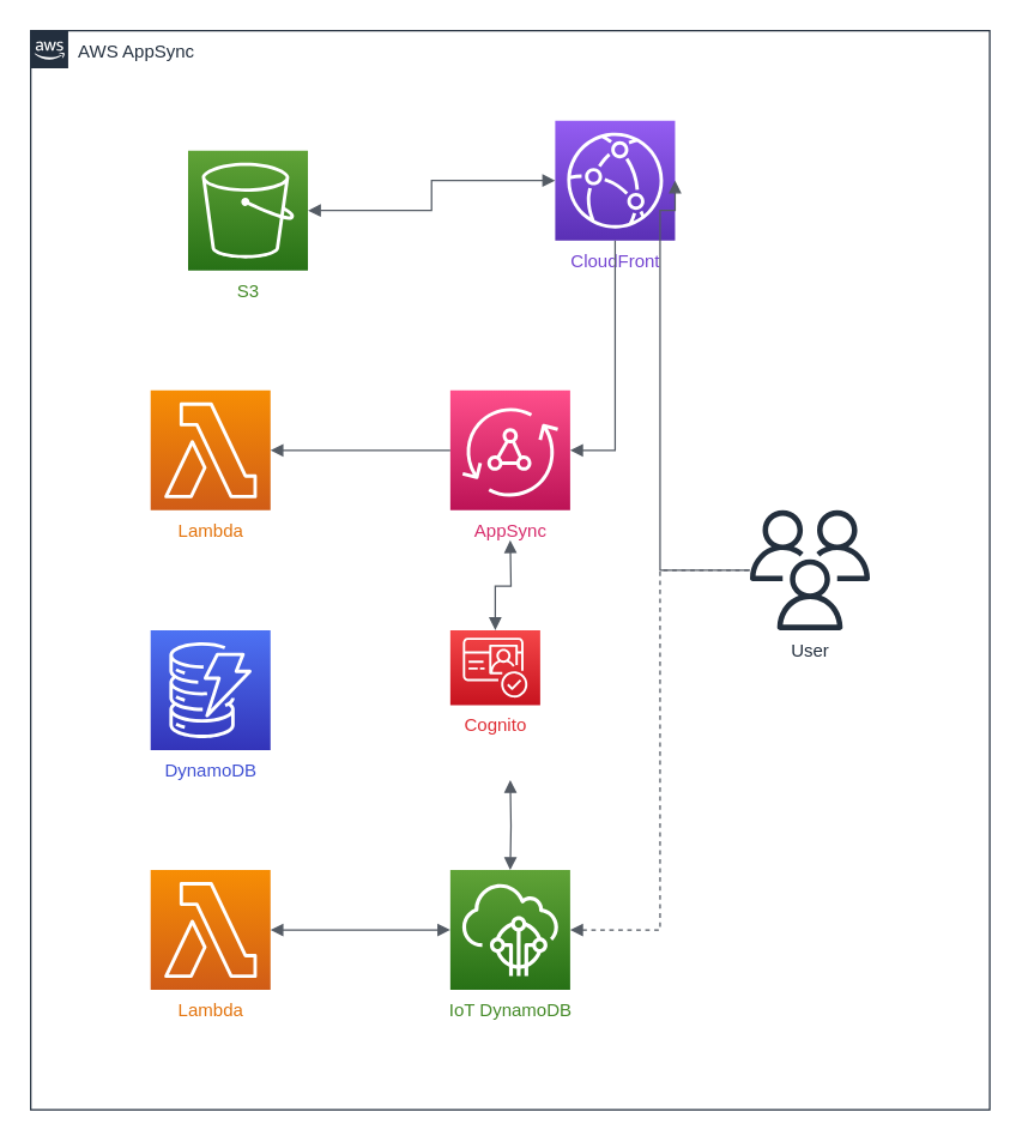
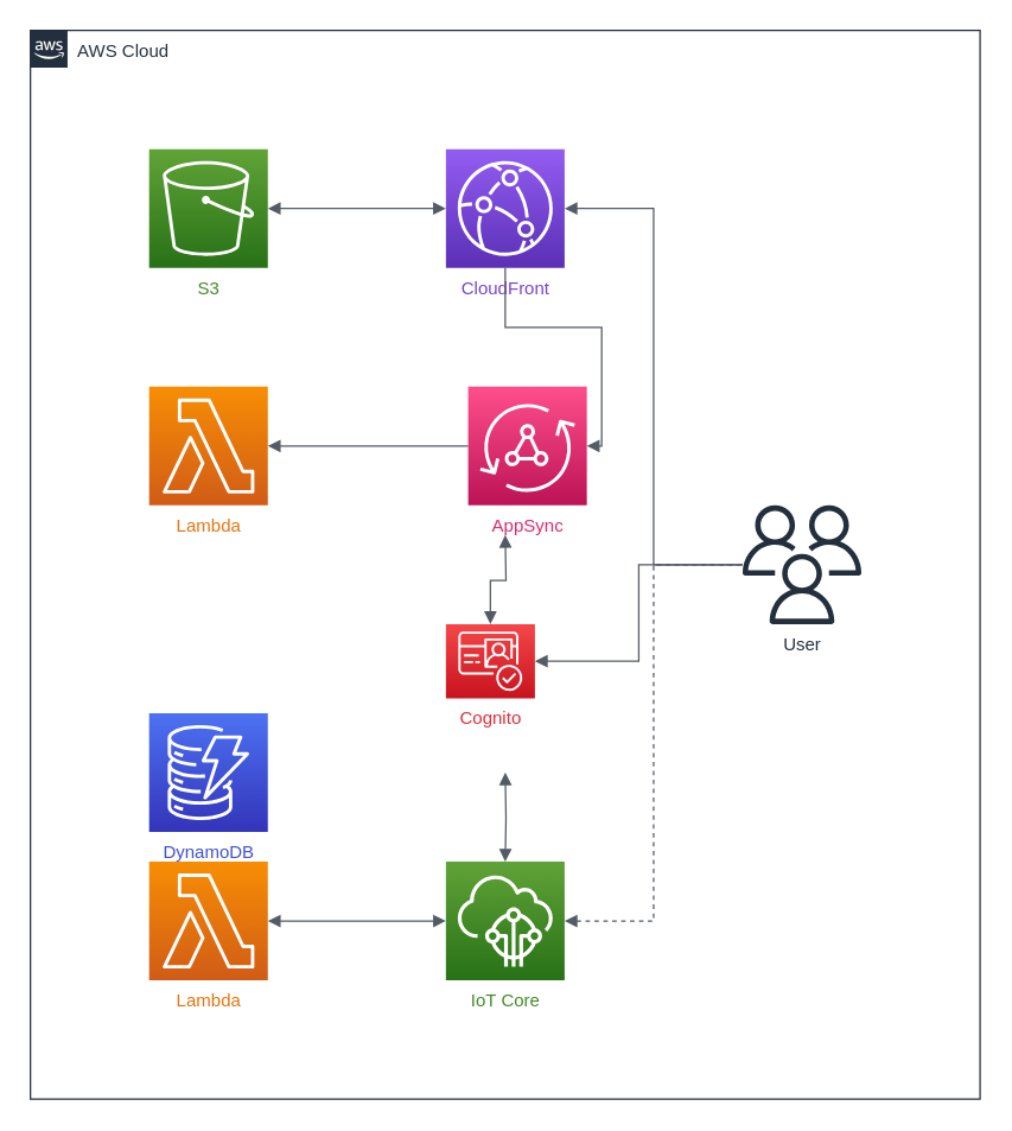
- <mxCell id="2" value="AWS AppSync" style="points=[[0,0],[0.25,0],[0.5,0],[0.75,0],[1,0],[1,0.25],[1,0.5],[1,0.75],[1,1],[0.75,1],[0.5,1],[0.25,1],[0,1],[0,0.75],[0,0.5],[0,0.25]];outlineConnect=0;gradientColor=none;html=1;whiteSpace=wrap;fontSize=12;fontStyle=0;container=1;pointerEvents=0;collapsible=0;recursiveResize=0;shape=mxgraph.aws4.group;grIcon=mxgraph.aws4.group_aws_cloud_alt;strokeColor=#232F3E;fillColor=none;verticalAlign=top;align=left;spacingLeft=30;fontColor=#232F3E;dashed=0;" vertex="1" parent="1"><mxGeometry x="20" y="20" width="640" height="720" as="geometry" /></mxCell>
+ <mxCell id="2" value="AWS Cloud" style="points=[[0,0],[0.25,0],[0.5,0],[0.75,0],[1,0],[1,0.25],[1,0.5],[1,0.75],[1,1],[0.75,1],[0.5,1],[0.25,1],[0,1],[0,0.75],[0,0.5],[0,0.25]];outlineConnect=0;gradientColor=none;html=1;whiteSpace=wrap;fontSize=12;fontStyle=0;container=1;pointerEvents=0;collapsible=0;recursiveResize=0;shape=mxgraph.aws4.group;grIcon=mxgraph.aws4.group_aws_cloud_alt;strokeColor=#232F3E;fillColor=none;verticalAlign=top;align=left;spacingLeft=30;fontColor=#232F3E;dashed=0;" vertex="1" parent="1"><mxGeometry x="20" y="20" width="640" height="720" as="geometry" /></mxCell>
- <mxCell id="4" value="&lt;font color=&quot;#7444d1&quot;&gt;CloudFront&lt;/font&gt;" style="sketch=0;points=[[0,0,0],[0.25,0,0],[0.5,0,0],[0.75,0,0],[1,0,0],[0,1,0],[0.25,1,0],[0.5,1,0],[0.75,1,0],[1,1,0],[0,0.25,0],[0,0.5,0],[0,0.75,0],[1,0.25,0],[1,0.5,0],[1,0.75,0]];outlineConnect=0;fontColor=#232F3E;gradientColor=#945DF2;gradientDirection=north;fillColor=#5A30B5;strokeColor=#ffffff;dashed=0;verticalLabelPosition=bottom;verticalAlign=top;align=center;html=1;fontSize=12;fontStyle=0;aspect=fixed;shape=mxgraph.aws4.resourceIcon;resIcon=mxgraph.aws4.cloudfront;" vertex="1" parent="2"><mxGeometry x="350" y="60" width="80" height="80" as="geometry" /></mxCell>
+ <mxCell id="4" value="&lt;font color=&quot;#7444d1&quot;&gt;CloudFront&lt;/font&gt;" style="sketch=0;points=[[0,0,0],[0.25,0,0],[0.5,0,0],[0.75,0,0],[1,0,0],[0,1,0],[0.25,1,0],[0.5,1,0],[0.75,1,0],[1,1,0],[0,0.25,0],[0,0.5,0],[0,0.75,0],[1,0.25,0],[1,0.5,0],[1,0.75,0]];outlineConnect=0;fontColor=#232F3E;gradientColor=#945DF2;gradientDirection=north;fillColor=#5A30B5;strokeColor=#ffffff;dashed=0;verticalLabelPosition=bottom;verticalAlign=top;align=center;html=1;fontSize=12;fontStyle=0;aspect=fixed;shape=mxgraph.aws4.resourceIcon;resIcon=mxgraph.aws4.cloudfront;" vertex="1" parent="2"><mxGeometry x="280" y="80" width="80" height="80" as="geometry" /></mxCell>
- <mxCell id="5" value="&lt;font color=&quot;#428925&quot;&gt;S3&lt;/font&gt;" style="sketch=0;points=[[0,0,0],[0.25,0,0],[0.5,0,0],[0.75,0,0],[1,0,0],[0,1,0],[0.25,1,0],[0.5,1,0],[0.75,1,0],[1,1,0],[0,0.25,0],[0,0.5,0],[0,0.75,0],[1,0.25,0],[1,0.5,0],[1,0.75,0]];outlineConnect=0;fontColor=#232F3E;gradientColor=#60A337;gradientDirection=north;fillColor=#277116;strokeColor=#ffffff;dashed=0;verticalLabelPosition=bottom;verticalAlign=top;align=center;html=1;fontSize=12;fontStyle=0;aspect=fixed;shape=mxgraph.aws4.resourceIcon;resIcon=mxgraph.aws4.s3;" vertex="1" parent="2"><mxGeometry x="105" y="80" width="80" height="80" as="geometry" /></mxCell>
+ <mxCell id="5" value="&lt;font color=&quot;#428925&quot;&gt;S3&lt;/font&gt;" style="sketch=0;points=[[0,0,0],[0.25,0,0],[0.5,0,0],[0.75,0,0],[1,0,0],[0,1,0],[0.25,1,0],[0.5,1,0],[0.75,1,0],[1,1,0],[0,0.25,0],[0,0.5,0],[0,0.75,0],[1,0.25,0],[1,0.5,0],[1,0.75,0]];outlineConnect=0;fontColor=#232F3E;gradientColor=#60A337;gradientDirection=north;fillColor=#277116;strokeColor=#ffffff;dashed=0;verticalLabelPosition=bottom;verticalAlign=top;align=center;html=1;fontSize=12;fontStyle=0;aspect=fixed;shape=mxgraph.aws4.resourceIcon;resIcon=mxgraph.aws4.s3;" vertex="1" parent="2"><mxGeometry x="80" y="80" width="80" height="80" as="geometry" /></mxCell>
- <mxCell id="7" value="&lt;font color=&quot;#d72b6b&quot;&gt;AppSync&lt;/font&gt;" style="sketch=0;points=[[0,0,0],[0.25,0,0],[0.5,0,0],[0.75,0,0],[1,0,0],[0,1,0],[0.25,1,0],[0.5,1,0],[0.75,1,0],[1,1,0],[0,0.25,0],[0,0.5,0],[0,0.75,0],[1,0.25,0],[1,0.5,0],[1,0.75,0]];outlineConnect=0;fontColor=#232F3E;gradientColor=#FF4F8B;gradientDirection=north;fillColor=#BC1356;strokeColor=#ffffff;dashed=0;verticalLabelPosition=bottom;verticalAlign=top;align=center;html=1;fontSize=12;fontStyle=0;aspect=fixed;shape=mxgraph.aws4.resourceIcon;resIcon=mxgraph.aws4.appsync;" vertex="1" parent="2"><mxGeometry x="280" y="240" width="80" height="80" as="geometry" /></mxCell>
+ <mxCell id="7" value="&lt;font color=&quot;#d72b6b&quot;&gt;AppSync&lt;/font&gt;" style="sketch=0;points=[[0,0,0],[0.25,0,0],[0.5,0,0],[0.75,0,0],[1,0,0],[0,1,0],[0.25,1,0],[0.5,1,0],[0.75,1,0],[1,1,0],[0,0.25,0],[0,0.5,0],[0,0.75,0],[1,0.25,0],[1,0.5,0],[1,0.75,0]];outlineConnect=0;fontColor=#232F3E;gradientColor=#FF4F8B;gradientDirection=north;fillColor=#BC1356;strokeColor=#ffffff;dashed=0;verticalLabelPosition=bottom;verticalAlign=top;align=center;html=1;fontSize=12;fontStyle=0;aspect=fixed;shape=mxgraph.aws4.resourceIcon;resIcon=mxgraph.aws4.appsync;" vertex="1" parent="2"><mxGeometry x="295" y="240" width="80" height="80" as="geometry" /></mxCell>
+ <mxCell id="14" value="" style="edgeStyle=orthogonalEdgeStyle;html=1;endArrow=none;elbow=vertical;startArrow=block;startFill=1;strokeColor=#545B64;rounded=0;fontColor=#e3740e;exitX=1;exitY=0.5;exitDx=0;exitDy=0;exitPerimeter=0;" edge="1" parent="2" source="6" target="3"><mxGeometry width="100" relative="1" as="geometry"><mxPoint x="240" y="390" as="sourcePoint" /><mxPoint x="340" y="390" as="targetPoint" /></mxGeometry></mxCell>
- <mxCell id="8" value="&lt;font color=&quot;#3f50d3&quot;&gt;DynamoDB&lt;/font&gt;" style="sketch=0;points=[[0,0,0],[0.25,0,0],[0.5,0,0],[0.75,0,0],[1,0,0],[0,1,0],[0.25,1,0],[0.5,1,0],[0.75,1,0],[1,1,0],[0,0.25,0],[0,0.5,0],[0,0.75,0],[1,0.25,0],[1,0.5,0],[1,0.75,0]];outlineConnect=0;fontColor=#232F3E;gradientColor=#4D72F3;gradientDirection=north;fillColor=#3334B9;strokeColor=#ffffff;dashed=0;verticalLabelPosition=bottom;verticalAlign=top;align=center;html=1;fontSize=12;fontStyle=0;aspect=fixed;shape=mxgraph.aws4.resourceIcon;resIcon=mxgraph.aws4.dynamodb;" vertex="1" parent="2"><mxGeometry x="80" y="400" width="80" height="80" as="geometry" /></mxCell>
+ <mxCell id="8" value="&lt;font color=&quot;#3f50d3&quot;&gt;DynamoDB&lt;/font&gt;" style="sketch=0;points=[[0,0,0],[0.25,0,0],[0.5,0,0],[0.75,0,0],[1,0,0],[0,1,0],[0.25,1,0],[0.5,1,0],[0.75,1,0],[1,1,0],[0,0.25,0],[0,0.5,0],[0,0.75,0],[1,0.25,0],[1,0.5,0],[1,0.75,0]];outlineConnect=0;fontColor=#232F3E;gradientColor=#4D72F3;gradientDirection=north;fillColor=#3334B9;strokeColor=#ffffff;dashed=0;verticalLabelPosition=bottom;verticalAlign=top;align=center;html=1;fontSize=12;fontStyle=0;aspect=fixed;shape=mxgraph.aws4.resourceIcon;resIcon=mxgraph.aws4.dynamodb;" vertex="1" parent="2"><mxGeometry x="80" y="460" width="80" height="80" as="geometry" /></mxCell>
- <mxCell id="9" value="&lt;font color=&quot;#448a27&quot;&gt;IoT DynamoDB&lt;/font&gt;" style="sketch=0;points=[[0,0,0],[0.25,0,0],[0.5,0,0],[0.75,0,0],[1,0,0],[0,1,0],[0.25,1,0],[0.5,1,0],[0.75,1,0],[1,1,0],[0,0.25,0],[0,0.5,0],[0,0.75,0],[1,0.25,0],[1,0.5,0],[1,0.75,0]];outlineConnect=0;fontColor=#232F3E;gradientColor=#60A337;gradientDirection=north;fillColor=#277116;strokeColor=#ffffff;dashed=0;verticalLabelPosition=bottom;verticalAlign=top;align=center;html=1;fontSize=12;fontStyle=0;aspect=fixed;shape=mxgraph.aws4.resourceIcon;resIcon=mxgraph.aws4.iot_core;" vertex="1" parent="2"><mxGeometry x="280" y="560" width="80" height="80" as="geometry" /></mxCell>
+ <mxCell id="9" value="&lt;font color=&quot;#448a27&quot;&gt;IoT Core&lt;/font&gt;" style="sketch=0;points=[[0,0,0],[0.25,0,0],[0.5,0,0],[0.75,0,0],[1,0,0],[0,1,0],[0.25,1,0],[0.5,1,0],[0.75,1,0],[1,1,0],[0,0.25,0],[0,0.5,0],[0,0.75,0],[1,0.25,0],[1,0.5,0],[1,0.75,0]];outlineConnect=0;fontColor=#232F3E;gradientColor=#60A337;gradientDirection=north;fillColor=#277116;strokeColor=#ffffff;dashed=0;verticalLabelPosition=bottom;verticalAlign=top;align=center;html=1;fontSize=12;fontStyle=0;aspect=fixed;shape=mxgraph.aws4.resourceIcon;resIcon=mxgraph.aws4.iot_core;" vertex="1" parent="2"><mxGeometry x="280" y="560" width="80" height="80" as="geometry" /></mxCell>
